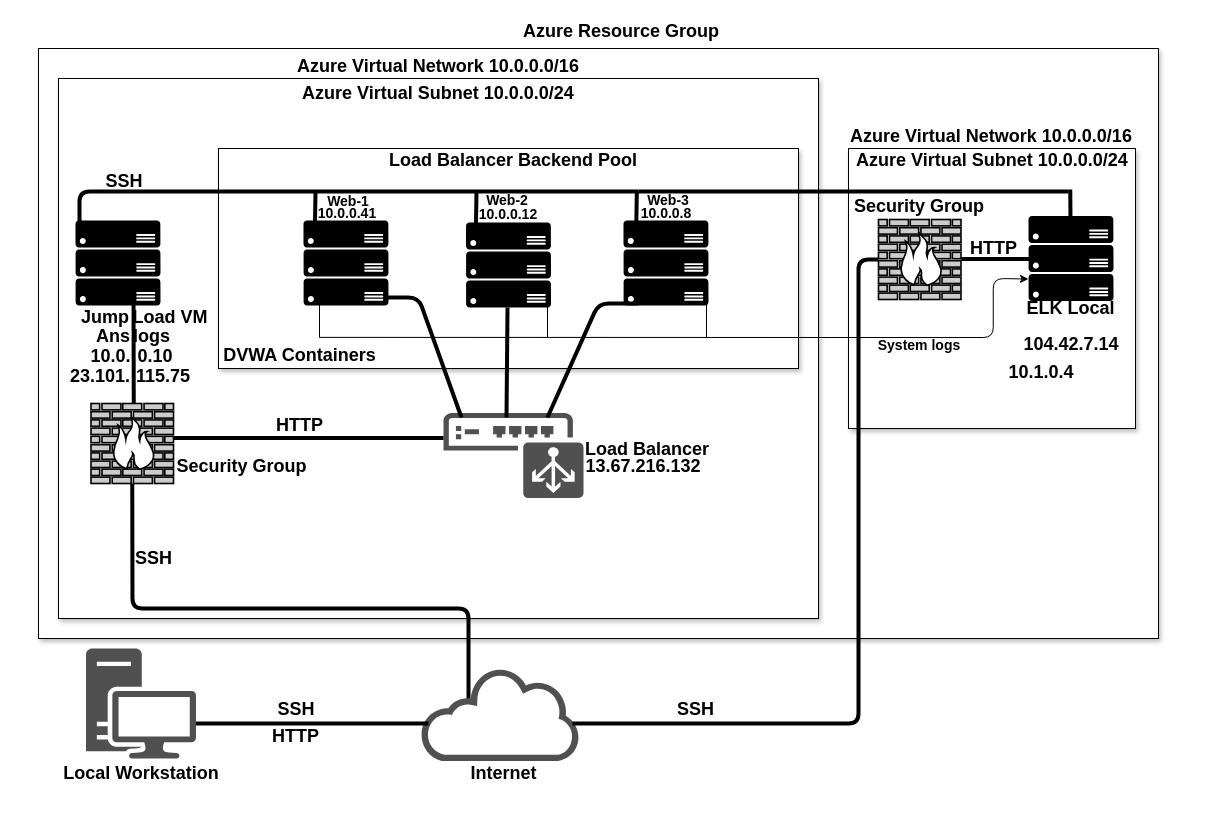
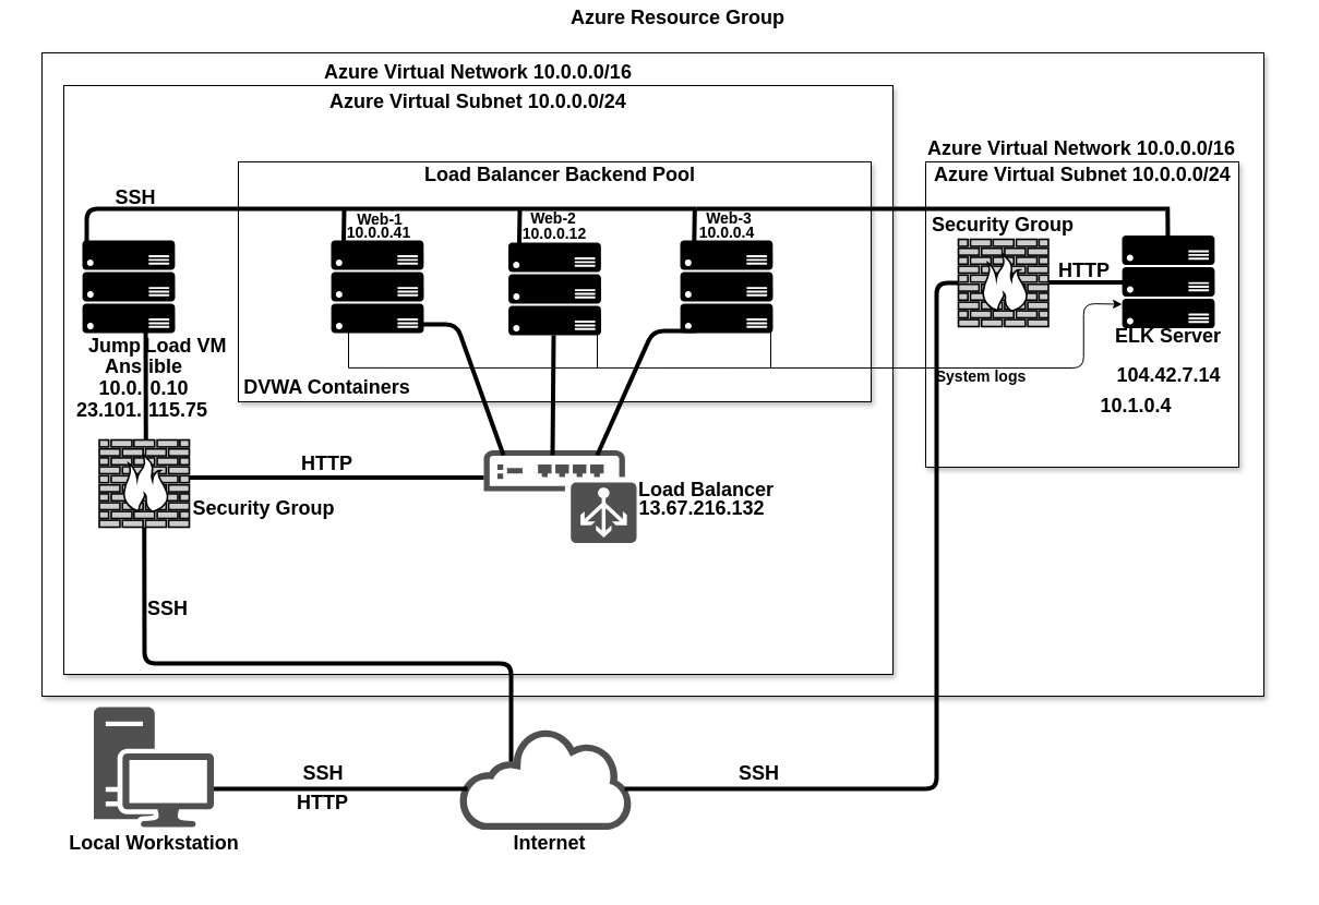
- <mxCell id="5" value="&lt;b&gt;&lt;font style=&quot;font-size: 18px&quot;&gt;Azure Resource Group&lt;/font&gt;&lt;/b&gt;" style="text;html=1;strokeColor=none;fillColor=none;align=center;verticalAlign=middle;whiteSpace=wrap;rounded=0;" parent="1" vertex="1"><mxGeometry x="521" y="20" width="200" height="21" as="geometry" /></mxCell>
+ <mxCell id="5" value="&lt;b&gt;&lt;font style=&quot;font-size: 18px&quot;&gt;Azure Resource Group&lt;/font&gt;&lt;/b&gt;" style="text;html=1;strokeColor=none;fillColor=none;align=center;verticalAlign=middle;whiteSpace=wrap;rounded=0;" parent="1" vertex="1"><mxGeometry x="521" y="5" width="200" height="21" as="geometry" /></mxCell>
- <mxCell id="23" value="&lt;font style=&quot;font-size: 14px&quot;&gt;&lt;b&gt;10.0.0.8&lt;/b&gt;&lt;/font&gt;" style="text;html=1;strokeColor=none;fillColor=none;align=center;verticalAlign=middle;whiteSpace=wrap;rounded=0;" parent="1" vertex="1"><mxGeometry x="590.5" y="183" width="150" height="60" as="geometry" /></mxCell>
+ <mxCell id="23" value="&lt;font style=&quot;font-size: 14px&quot;&gt;&lt;b&gt;10.0.0.4&lt;/b&gt;&lt;/font&gt;" style="text;html=1;strokeColor=none;fillColor=none;align=center;verticalAlign=middle;whiteSpace=wrap;rounded=0;" parent="1" vertex="1"><mxGeometry x="590.5" y="183" width="150" height="60" as="geometry" /></mxCell>
- <mxCell id="55" value="&lt;font style=&quot;font-size: 18px&quot;&gt;&lt;b&gt;ELK Local&lt;br&gt;&lt;/b&gt;&lt;/font&gt;" style="text;html=1;strokeColor=none;fillColor=none;align=center;verticalAlign=middle;whiteSpace=wrap;rounded=0;" parent="1" vertex="1"><mxGeometry x="1016.13" y="298.12" width="108.75" height="20" as="geometry" /></mxCell>
+ <mxCell id="55" value="&lt;font style=&quot;font-size: 18px&quot;&gt;&lt;b&gt;ELK Server&lt;br&gt;&lt;/b&gt;&lt;/font&gt;" style="text;html=1;strokeColor=none;fillColor=none;align=center;verticalAlign=middle;whiteSpace=wrap;rounded=0;" parent="1" vertex="1"><mxGeometry x="1016.13" y="298.12" width="108.75" height="20" as="geometry" /></mxCell>
- <mxCell id="47" value="&lt;b&gt;&lt;font style=&quot;font-size: 18px&quot;&gt;logs&lt;/font&gt;&lt;/b&gt;" style="text;html=1;strokeColor=none;fillColor=none;align=center;verticalAlign=middle;whiteSpace=wrap;rounded=0;fontSize=11;" parent="1" vertex="1"><mxGeometry x="109" y="320.88" width="84.5" height="30" as="geometry" /></mxCell>
+ <mxCell id="47" value="&lt;b&gt;&lt;font style=&quot;font-size: 18px&quot;&gt;ible&lt;/font&gt;&lt;/b&gt;" style="text;html=1;strokeColor=none;fillColor=none;align=center;verticalAlign=middle;whiteSpace=wrap;rounded=0;fontSize=11;" parent="1" vertex="1"><mxGeometry x="109" y="320.88" width="84.5" height="30" as="geometry" /></mxCell>
- <mxCell id="61" value="&lt;font style=&quot;font-size: 14px&quot;&gt;&lt;b&gt;System logs&lt;br&gt;&lt;/b&gt;&lt;/font&gt;" style="text;html=1;strokeColor=none;fillColor=none;align=center;verticalAlign=middle;whiteSpace=wrap;rounded=0;" parent="1" vertex="1"><mxGeometry x="874.25" y="325" width="90" height="40" as="geometry" /></mxCell>
+ <mxCell id="61" value="&lt;font style=&quot;font-size: 14px&quot;&gt;&lt;b&gt;System logs&lt;br&gt;&lt;/b&gt;&lt;/font&gt;" style="text;html=1;strokeColor=none;fillColor=none;align=center;verticalAlign=middle;whiteSpace=wrap;rounded=0;" parent="1" vertex="1"><mxGeometry x="854.25" y="325" width="90" height="40" as="geometry" /></mxCell>
